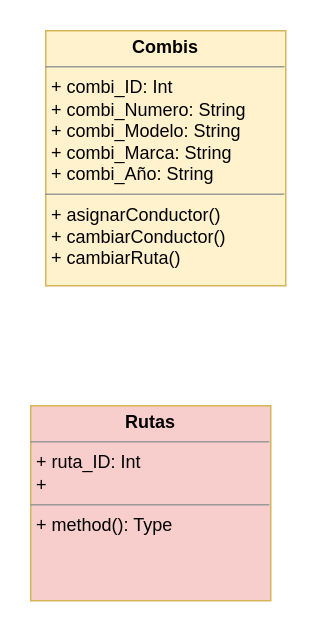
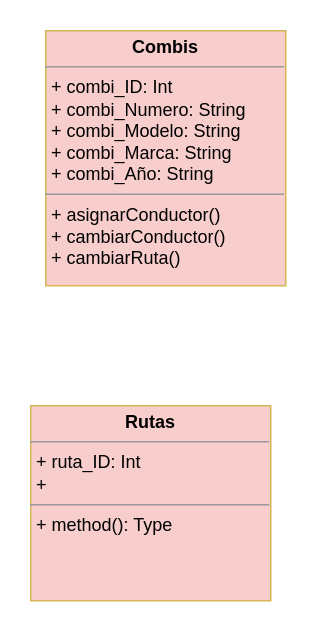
- <mxCell id="2" value="&lt;p style=&quot;margin:0px;margin-top:4px;text-align:center;&quot;&gt;&lt;b&gt;Combis&lt;/b&gt;&lt;/p&gt;&lt;hr size=&quot;1&quot;&gt;&lt;p style=&quot;margin:0px;margin-left:4px;&quot;&gt;+ combi_ID: Int&lt;/p&gt;&lt;p style=&quot;margin:0px;margin-left:4px;&quot;&gt;+ combi_Numero: String&lt;/p&gt;&lt;p style=&quot;margin:0px;margin-left:4px;&quot;&gt;+ combi_Modelo: String&lt;/p&gt;&lt;p style=&quot;margin:0px;margin-left:4px;&quot;&gt;+ combi_Marca: String&lt;/p&gt;&lt;p style=&quot;margin:0px;margin-left:4px;&quot;&gt;+ combi_Año: String&lt;/p&gt;&lt;hr size=&quot;1&quot;&gt;&lt;p style=&quot;margin:0px;margin-left:4px;&quot;&gt;+ asignarConductor()&lt;/p&gt;&lt;p style=&quot;margin:0px;margin-left:4px;&quot;&gt;+ cambiarConductor()&lt;/p&gt;&lt;p style=&quot;margin:0px;margin-left:4px;&quot;&gt;+ cambiarRuta()&lt;/p&gt;" style="verticalAlign=top;align=left;overflow=fill;fontSize=12;fontFamily=Helvetica;html=1;fillColor=#fff2cc;strokeColor=#d6b656;fontColor=#000000;" vertex="1" parent="1"><mxGeometry x="30" y="20" width="160" height="170" as="geometry" /></mxCell>
+ <mxCell id="2" value="&lt;p style=&quot;margin:0px;margin-top:4px;text-align:center;&quot;&gt;&lt;b&gt;Combis&lt;/b&gt;&lt;/p&gt;&lt;hr size=&quot;1&quot;&gt;&lt;p style=&quot;margin:0px;margin-left:4px;&quot;&gt;+ combi_ID: Int&lt;/p&gt;&lt;p style=&quot;margin:0px;margin-left:4px;&quot;&gt;+ combi_Numero: String&lt;/p&gt;&lt;p style=&quot;margin:0px;margin-left:4px;&quot;&gt;+ combi_Modelo: String&lt;/p&gt;&lt;p style=&quot;margin:0px;margin-left:4px;&quot;&gt;+ combi_Marca: String&lt;/p&gt;&lt;p style=&quot;margin:0px;margin-left:4px;&quot;&gt;+ combi_Año: String&lt;/p&gt;&lt;hr size=&quot;1&quot;&gt;&lt;p style=&quot;margin:0px;margin-left:4px;&quot;&gt;+ asignarConductor()&lt;/p&gt;&lt;p style=&quot;margin:0px;margin-left:4px;&quot;&gt;+ cambiarConductor()&lt;/p&gt;&lt;p style=&quot;margin:0px;margin-left:4px;&quot;&gt;+ cambiarRuta()&lt;/p&gt;" style="verticalAlign=top;align=left;overflow=fill;fontSize=12;fontFamily=Helvetica;html=1;fillColor=#f8cecc;strokeColor=#d6b656;fontColor=#000000;" vertex="1" parent="1"><mxGeometry x="30" y="20" width="160" height="170" as="geometry" /></mxCell>
